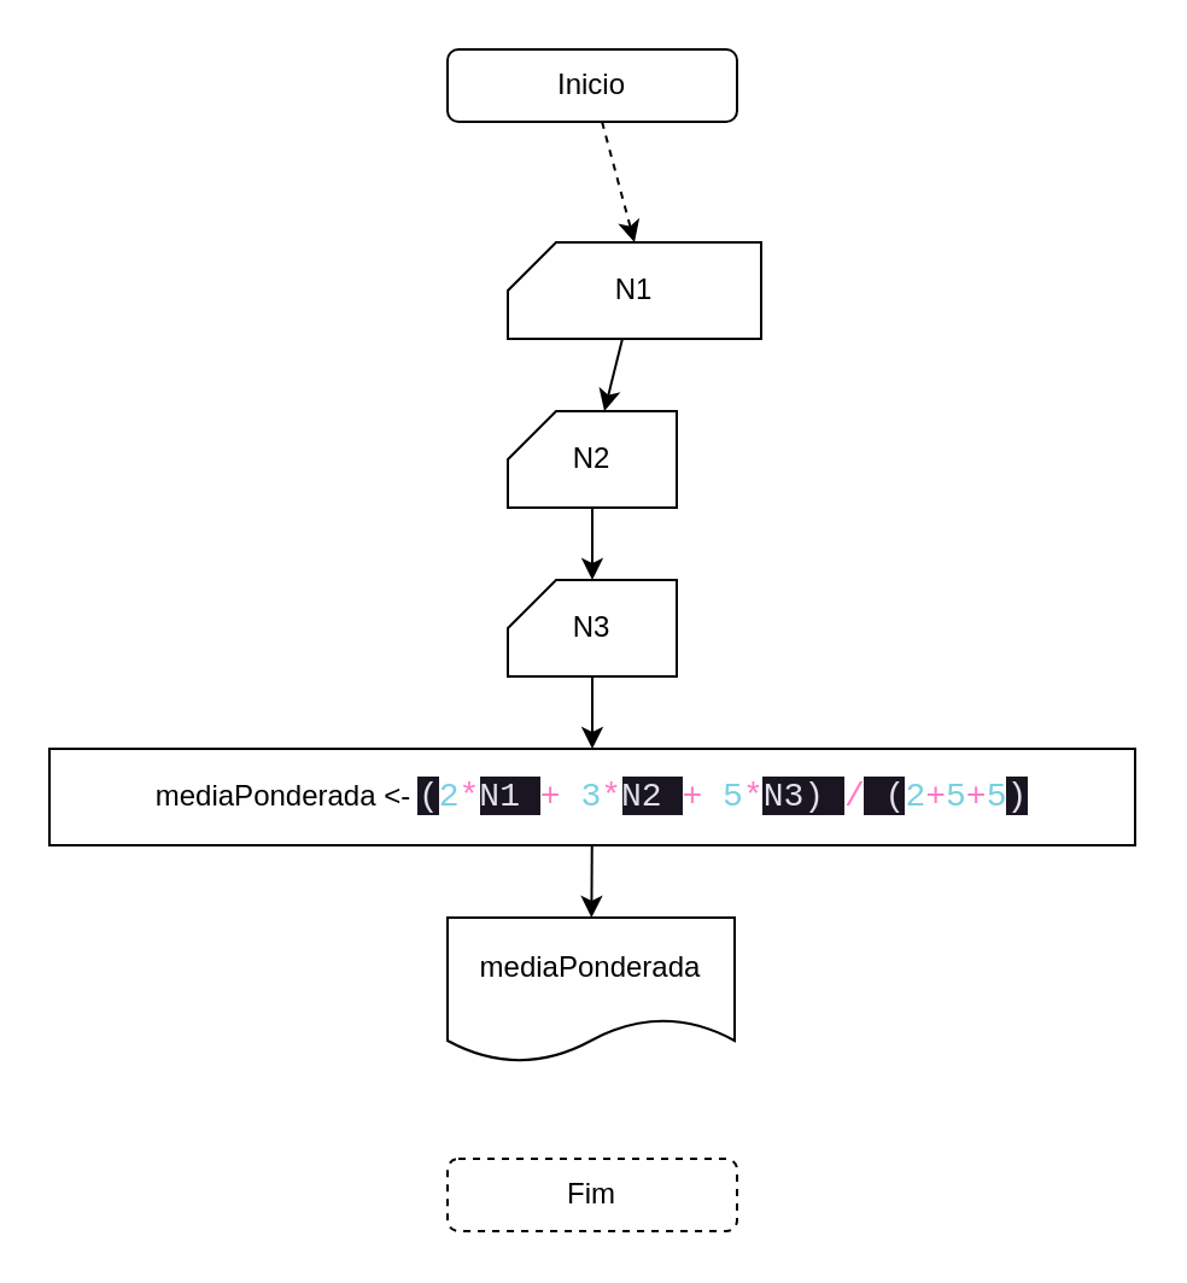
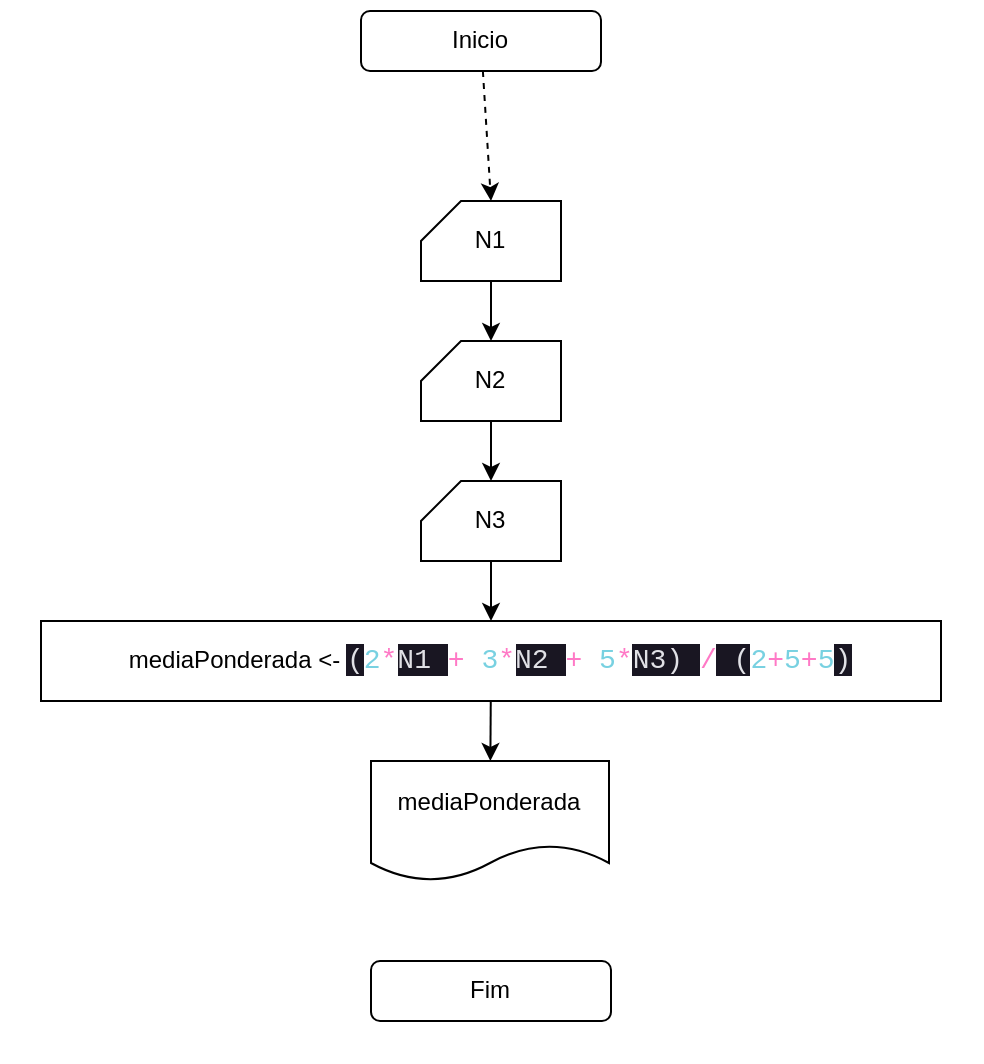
- <mxCell id="3" value="Inicio" style="rounded=1;whiteSpace=wrap;html=1;" vertex="1" parent="1"><mxGeometry x="185" y="20" width="120" height="30" as="geometry" /></mxCell>
+ <mxCell id="3" value="Inicio" style="rounded=1;whiteSpace=wrap;html=1;" vertex="1" parent="1"><mxGeometry x="180" y="5" width="120" height="30" as="geometry" /></mxCell>
- <mxCell id="5" value="N1" style="shape=card;whiteSpace=wrap;html=1;size=20;" vertex="1" parent="1"><mxGeometry x="210" y="100" width="105" height="40" as="geometry" /></mxCell>
+ <mxCell id="5" value="N1" style="shape=card;whiteSpace=wrap;html=1;size=20;" vertex="1" parent="1"><mxGeometry x="210" y="100" width="70" height="40" as="geometry" /></mxCell>
- <mxCell id="9" value="Fim" style="rounded=1;whiteSpace=wrap;html=1;dashed=1;" vertex="1" parent="1"><mxGeometry x="185" y="480" width="120" height="30" as="geometry" /></mxCell>
+ <mxCell id="9" value="Fim" style="rounded=1;whiteSpace=wrap;html=1;" vertex="1" parent="1"><mxGeometry x="185" y="480" width="120" height="30" as="geometry" /></mxCell>
